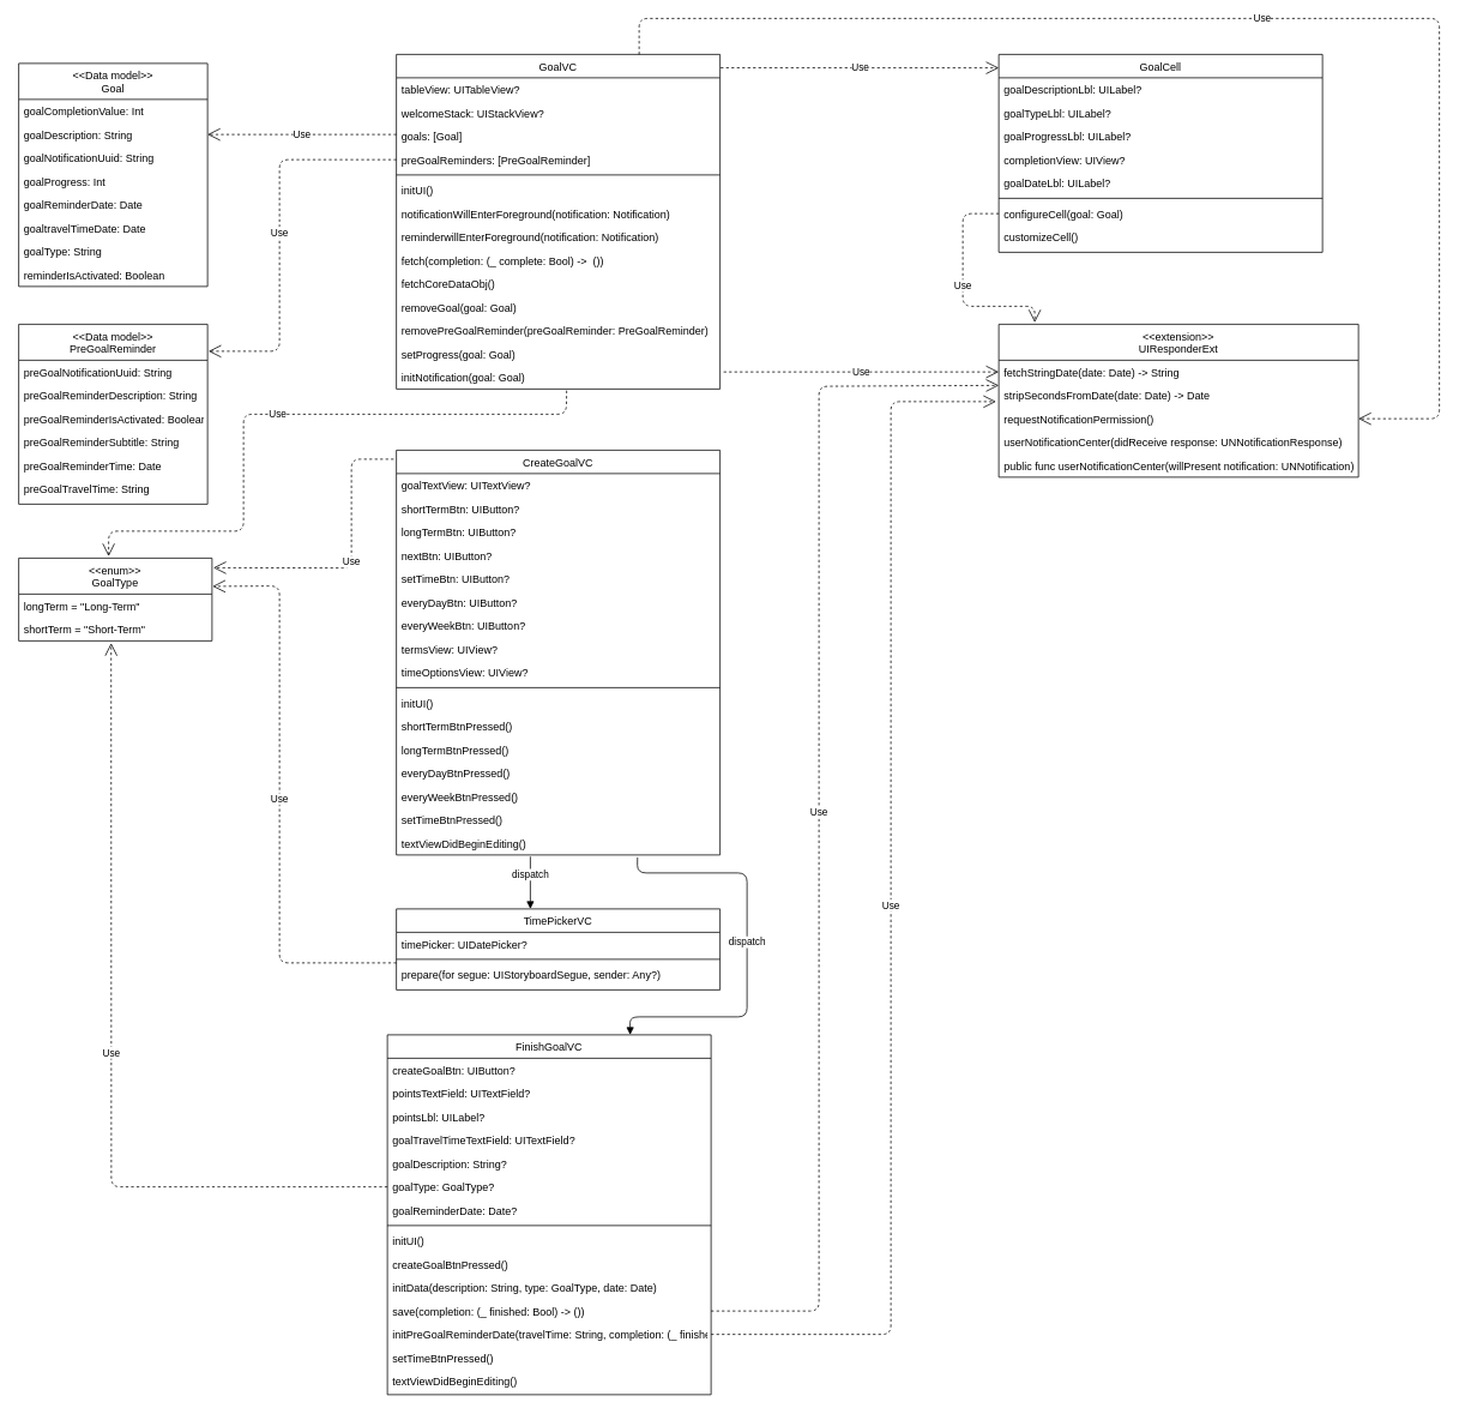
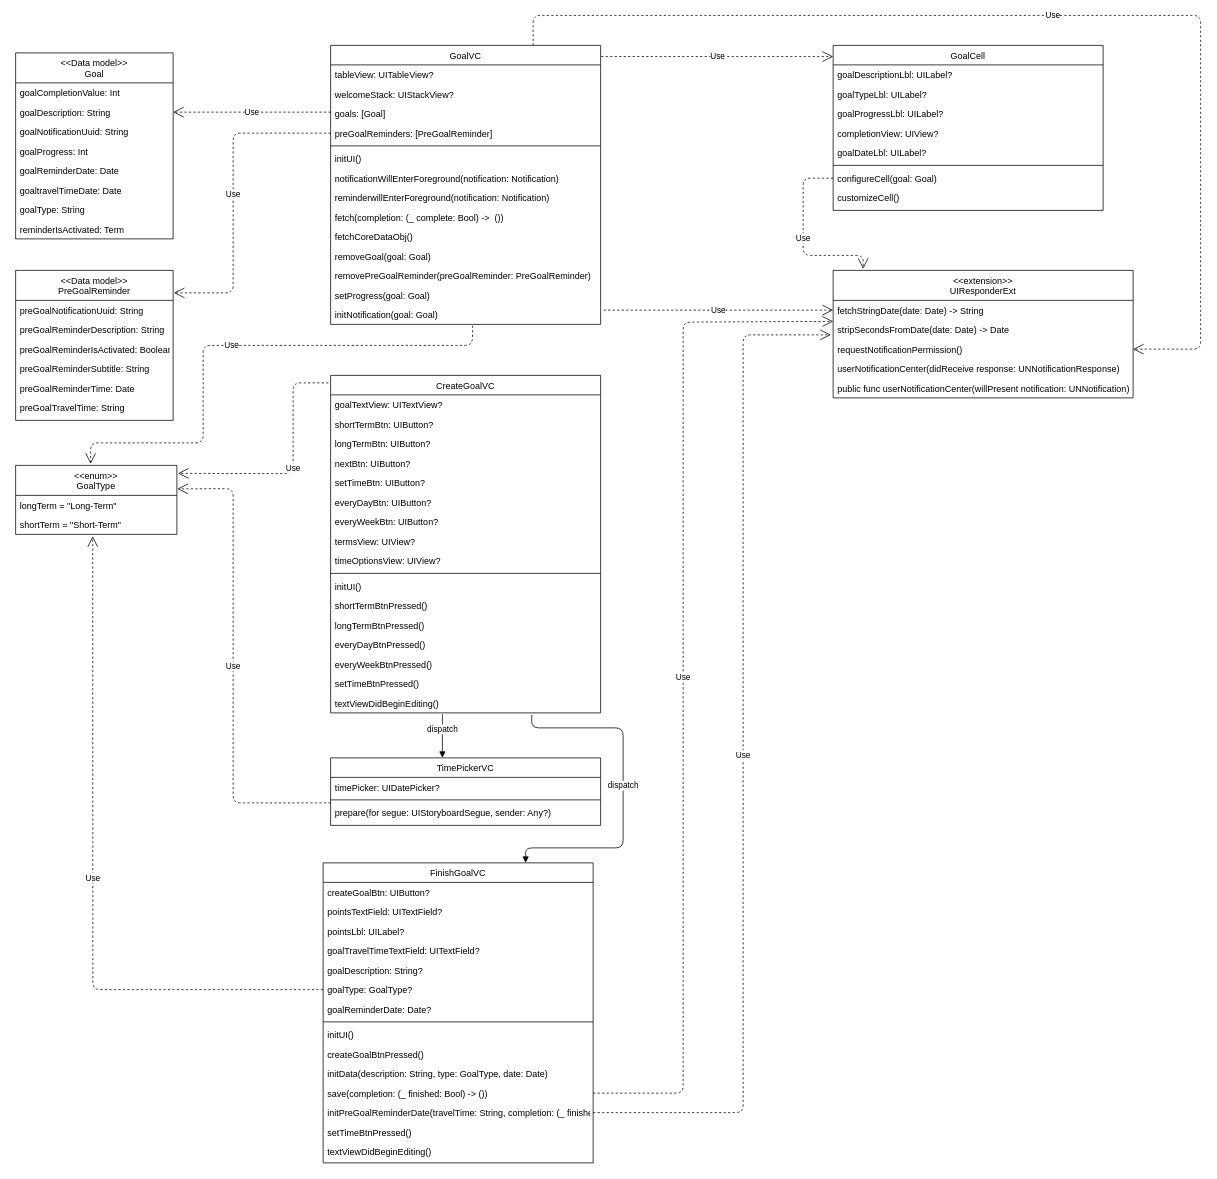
- <mxCell id="81" value="reminderIsActivated: Boolean" style="text;align=left;verticalAlign=top;spacingLeft=4;spacingRight=4;overflow=hidden;rotatable=0;points=[[0,0.5],[1,0.5]];portConstraint=eastwest;" vertex="1" parent="73"><mxGeometry y="222" width="210" height="26" as="geometry" /></mxCell>
+ <mxCell id="81" value="reminderIsActivated: Term" style="text;align=left;verticalAlign=top;spacingLeft=4;spacingRight=4;overflow=hidden;rotatable=0;points=[[0,0.5],[1,0.5]];portConstraint=eastwest;" vertex="1" parent="73"><mxGeometry y="222" width="210" height="26" as="geometry" /></mxCell>
